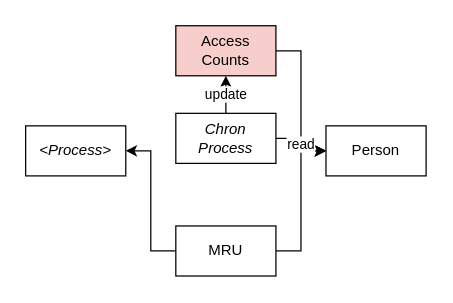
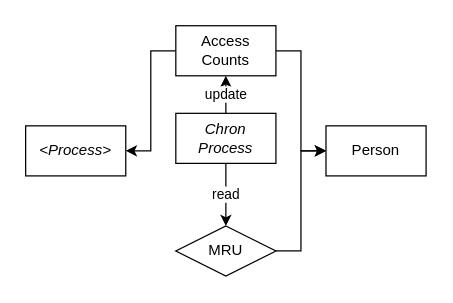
- <mxCell id="9" value="Access&lt;br&gt;Counts" style="rounded=0;whiteSpace=wrap;html=1;fillColor=#f8cecc;" vertex="1" parent="1"><mxGeometry x="140" y="20" width="80" height="40" as="geometry" /></mxCell>
+ <mxCell id="9" value="Access&lt;br&gt;Counts" style="rounded=0;whiteSpace=wrap;html=1;" vertex="1" parent="1"><mxGeometry x="140" y="20" width="80" height="40" as="geometry" /></mxCell>
+ <mxCell id="7" style="edgeStyle=orthogonalEdgeStyle;rounded=0;orthogonalLoop=1;jettySize=auto;html=1;entryX=1;entryY=0.5;entryDx=0;entryDy=0;" edge="1" parent="1" source="9" target="2"><mxGeometry relative="1" as="geometry" /></mxCell>
- <mxCell id="10" value="read" style="edgeStyle=orthogonalEdgeStyle;rounded=0;orthogonalLoop=1;jettySize=auto;html=1;" edge="1" parent="1" source="12" target="6"><mxGeometry relative="1" as="geometry" /></mxCell>
+ <mxCell id="10" value="read" style="edgeStyle=orthogonalEdgeStyle;rounded=0;orthogonalLoop=1;jettySize=auto;html=1;entryX=0.5;entryY=0;entryDx=0;entryDy=0;" edge="1" parent="1" source="12" target="5"><mxGeometry relative="1" as="geometry" /></mxCell>
- <mxCell id="3" style="edgeStyle=orthogonalEdgeStyle;rounded=0;orthogonalLoop=1;jettySize=auto;html=1;entryX=1;entryY=0.5;entryDx=0;entryDy=0;" edge="1" parent="1" source="5" target="2"><mxGeometry relative="1" as="geometry" /></mxCell>
- <mxCell id="5" value="MRU" style="rounded=0;whiteSpace=wrap;html=1;" vertex="1" parent="1"><mxGeometry x="140" y="180" width="80" height="40" as="geometry" /></mxCell>
+ <mxCell id="5" value="MRU" style="rhombus;whiteSpace=wrap;html=1;" vertex="1" parent="1"><mxGeometry x="140" y="180" width="80" height="40" as="geometry" /></mxCell>
